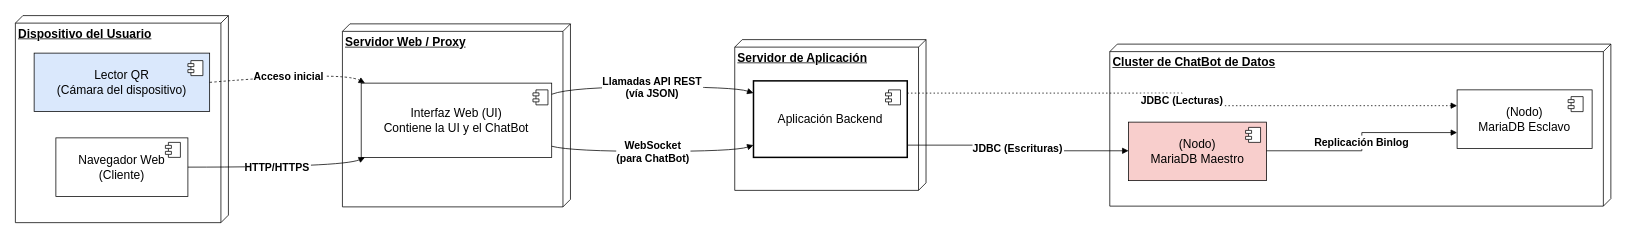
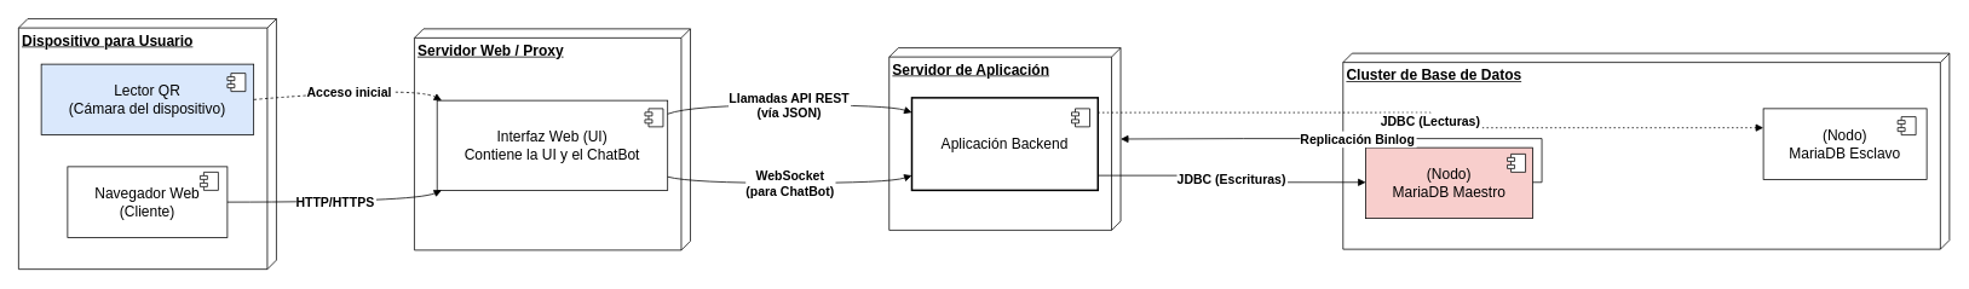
- <mxCell id="5" value="&lt;font style=&quot;font-size: 16px;&quot;&gt;&lt;b&gt;Dispositivo del Usuario&lt;/b&gt;&lt;/font&gt;" style="verticalAlign=top;align=left;spacingTop=8;spacingLeft=2;spacingRight=12;shape=cube;size=10;direction=south;fontStyle=4;html=1;whiteSpace=wrap;" vertex="1" parent="1"><mxGeometry x="20" y="20" width="284" height="276" as="geometry" /></mxCell>
+ <mxCell id="5" value="&lt;font style=&quot;font-size: 16px;&quot;&gt;&lt;b&gt;Dispositivo para Usuario&lt;/b&gt;&lt;/font&gt;" style="verticalAlign=top;align=left;spacingTop=8;spacingLeft=2;spacingRight=12;shape=cube;size=10;direction=south;fontStyle=4;html=1;whiteSpace=wrap;" vertex="1" parent="1"><mxGeometry x="20" y="20" width="284" height="276" as="geometry" /></mxCell>
- <mxCell id="2" value="&lt;font style=&quot;font-size: 16px;&quot;&gt;&lt;b&gt;Cluster de ChatBot de Datos&lt;/b&gt;&lt;/font&gt;" style="verticalAlign=top;align=left;spacingTop=8;spacingLeft=2;spacingRight=12;shape=cube;size=10;direction=south;fontStyle=4;html=1;whiteSpace=wrap;" vertex="1" parent="1"><mxGeometry x="1479" y="58" width="668" height="216" as="geometry" /></mxCell>
+ <mxCell id="2" value="&lt;font style=&quot;font-size: 16px;&quot;&gt;&lt;b&gt;Cluster de Base de Datos&lt;/b&gt;&lt;/font&gt;" style="verticalAlign=top;align=left;spacingTop=8;spacingLeft=2;spacingRight=12;shape=cube;size=10;direction=south;fontStyle=4;html=1;whiteSpace=wrap;" vertex="1" parent="1"><mxGeometry x="1479" y="58" width="668" height="216" as="geometry" /></mxCell>
- <mxCell id="18" value="Replicación Binlog" style="startArrow=none;endArrow=block;exitX=1;exitY=0.49;entryX=0;entryY=0.73;rounded=0;edgeStyle=orthogonalEdgeStyle;fontSize=14;fontStyle=1" edge="1" parent="1" source="10" target="11"><mxGeometry relative="1" as="geometry" /></mxCell>
+ <mxCell id="18" value="Replicación Binlog" style="startArrow=none;endArrow=block;exitX=1;exitY=0.49;rounded=0;edgeStyle=orthogonalEdgeStyle;fontSize=14;fontStyle=1;" edge="1" parent="1" source="10" target="3"><mxGeometry relative="1" as="geometry" /></mxCell>
